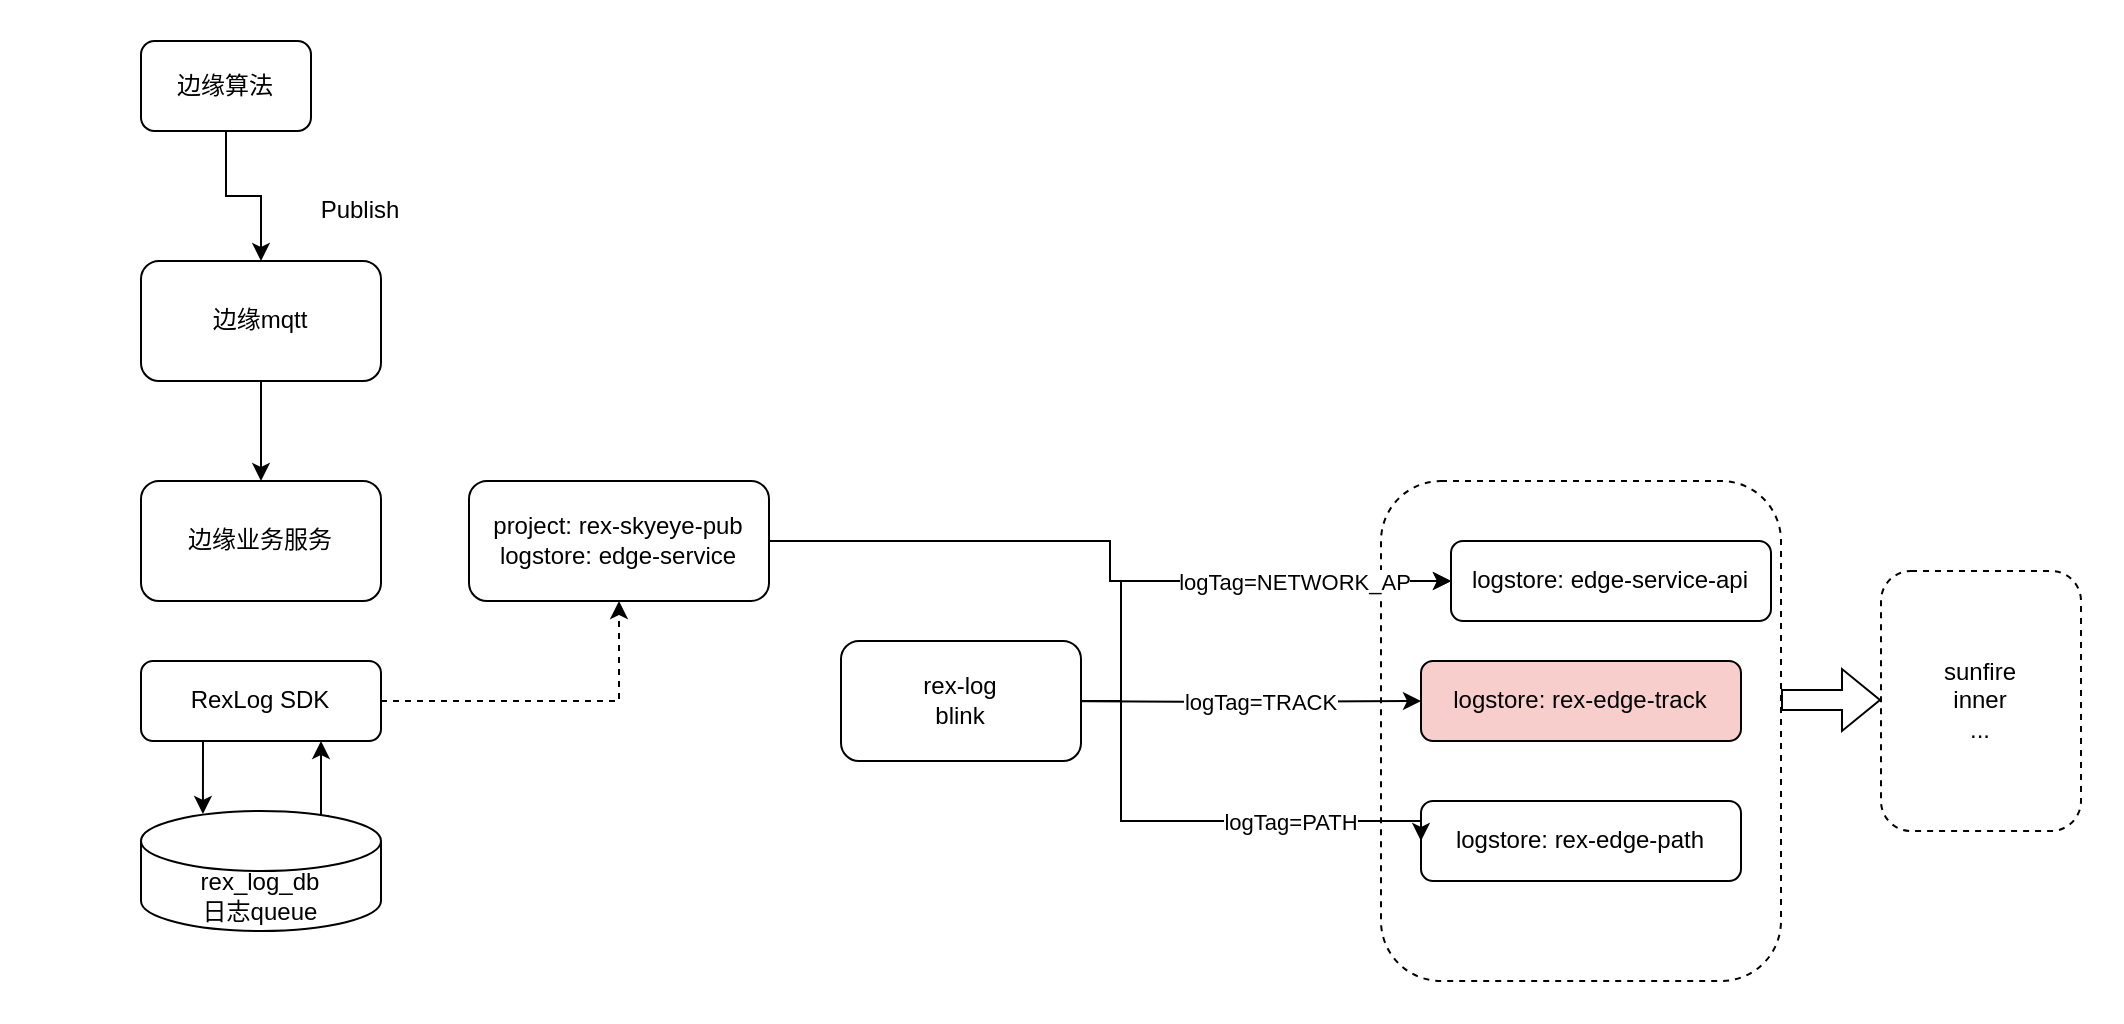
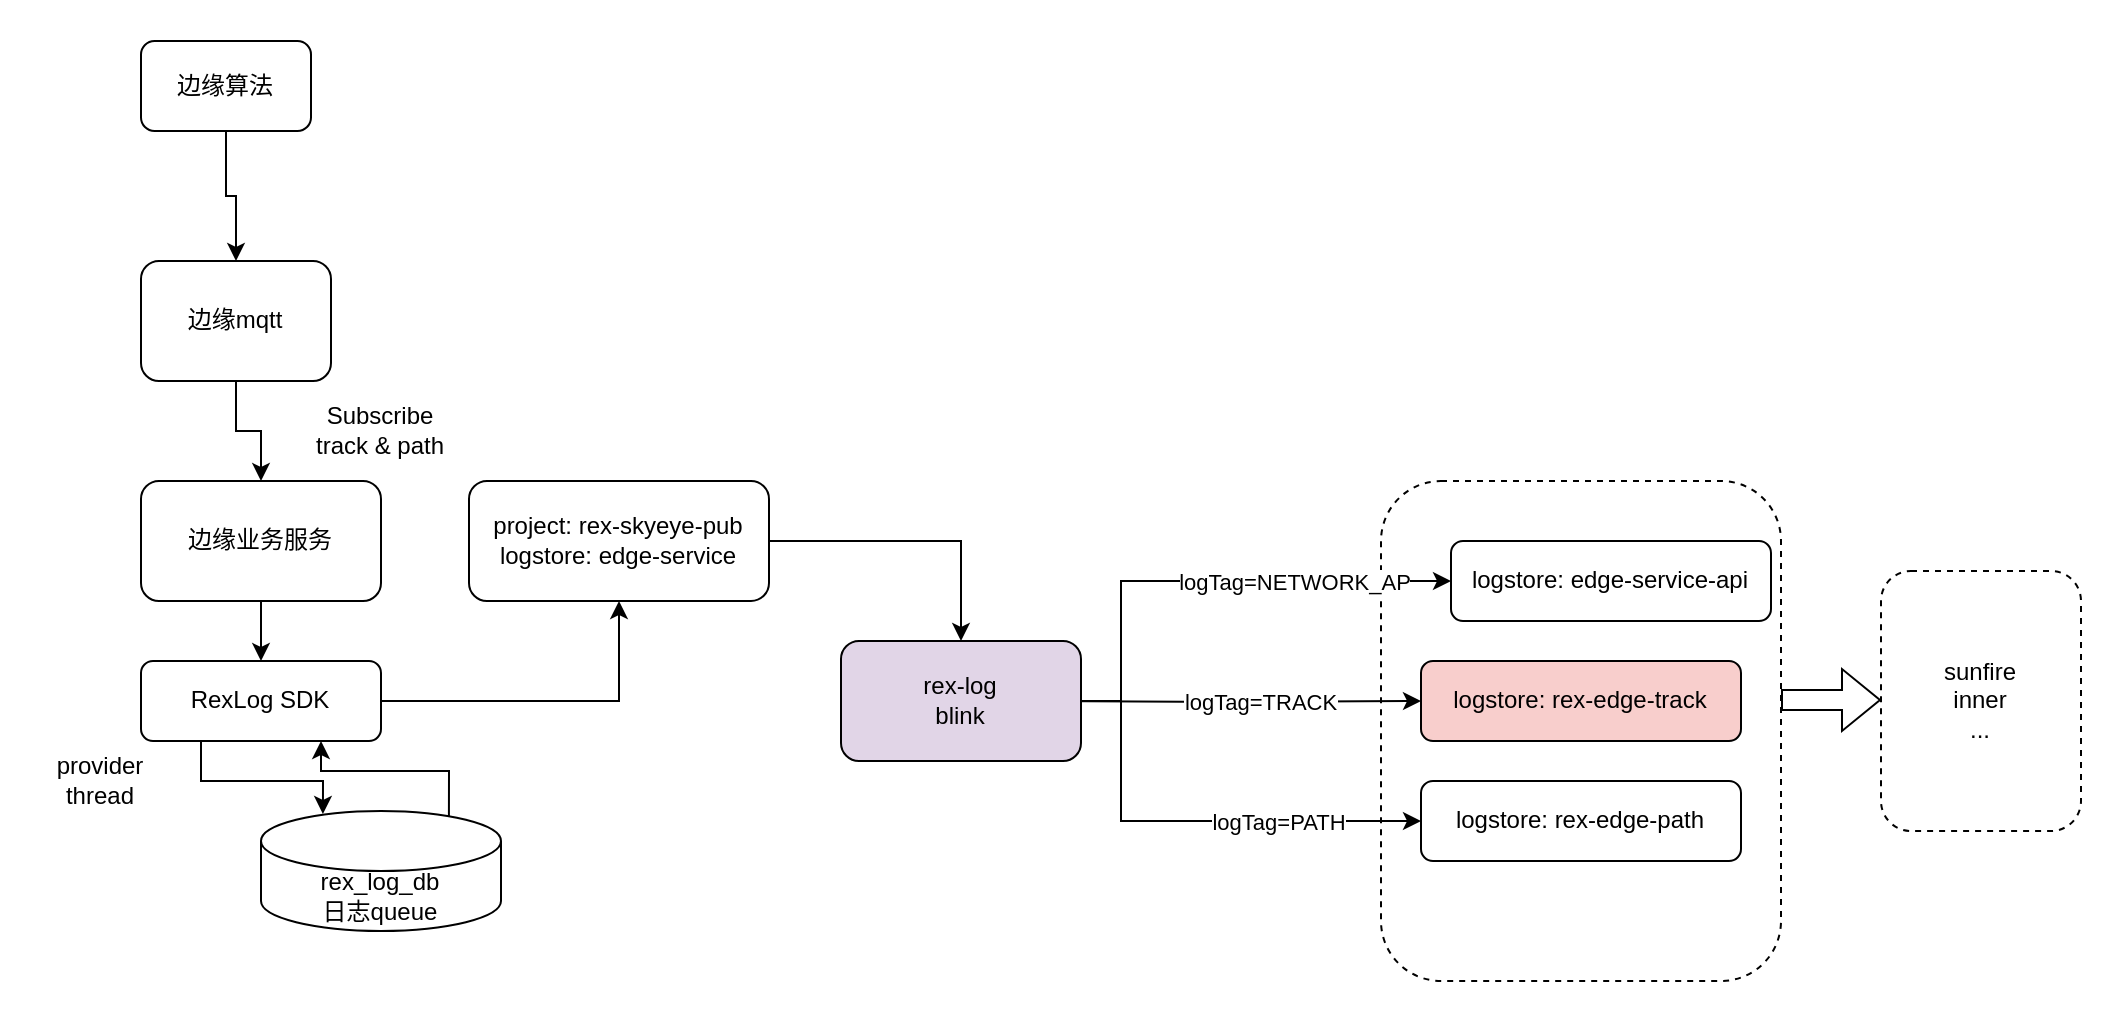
- <mxCell id="9" value="Publish" style="text;html=1;strokeColor=none;fillColor=none;align=center;verticalAlign=middle;whiteSpace=wrap;rounded=0;" vertex="1" parent="1"><mxGeometry x="150" y="90" width="60" height="30" as="geometry" /></mxCell>
- <mxCell id="4" value="边缘mqtt" style="rounded=1;whiteSpace=wrap;html=1;" vertex="1" parent="1"><mxGeometry x="70" y="130" width="120" height="60" as="geometry" /></mxCell>
+ <mxCell id="4" value="边缘mqtt" style="rounded=1;whiteSpace=wrap;html=1;" vertex="1" parent="1"><mxGeometry x="70" y="130" width="95" height="60" as="geometry" /></mxCell>
+ <mxCell id="10" value="Subscribe track &amp;amp; path" style="text;html=1;strokeColor=none;fillColor=none;align=center;verticalAlign=middle;whiteSpace=wrap;rounded=0;" vertex="1" parent="1"><mxGeometry x="150" y="200" width="80" height="30" as="geometry" /></mxCell>
- <mxCell id="17" value="" style="edgeStyle=orthogonalEdgeStyle;rounded=0;orthogonalLoop=1;jettySize=auto;html=1;" edge="1" parent="1" source="18" target="22"><mxGeometry relative="1" as="geometry" /></mxCell>
+ <mxCell id="17" value="" style="edgeStyle=orthogonalEdgeStyle;rounded=0;orthogonalLoop=1;jettySize=auto;html=1;" edge="1" parent="1" source="18" target="21"><mxGeometry relative="1" as="geometry" /></mxCell>
+ <mxCell id="5" value="" style="edgeStyle=orthogonalEdgeStyle;rounded=0;orthogonalLoop=1;jettySize=auto;html=1;" edge="1" parent="1" source="6" target="15"><mxGeometry relative="1" as="geometry" /></mxCell>
- <mxCell id="14" value="" style="edgeStyle=orthogonalEdgeStyle;rounded=0;orthogonalLoop=1;jettySize=auto;html=1;dashed=1;" edge="1" parent="1" source="15" target="18"><mxGeometry relative="1" as="geometry" /></mxCell>
+ <mxCell id="14" value="" style="edgeStyle=orthogonalEdgeStyle;rounded=0;orthogonalLoop=1;jettySize=auto;html=1;" edge="1" parent="1" source="15" target="18"><mxGeometry relative="1" as="geometry" /></mxCell>
- <mxCell id="21" value="rex-log&lt;br&gt;blink" style="rounded=1;whiteSpace=wrap;html=1;" vertex="1" parent="1"><mxGeometry x="420" y="320" width="120" height="60" as="geometry" /></mxCell>
+ <mxCell id="21" value="rex-log&lt;br&gt;blink" style="rounded=1;whiteSpace=wrap;html=1;fillColor=#e1d5e7;" vertex="1" parent="1"><mxGeometry x="420" y="320" width="120" height="60" as="geometry" /></mxCell>
+ <mxCell id="16" value="provider&lt;br&gt;thread" style="text;html=1;strokeColor=none;fillColor=none;align=center;verticalAlign=middle;whiteSpace=wrap;rounded=0;" vertex="1" parent="1"><mxGeometry x="20" y="375" width="60" height="30" as="geometry" /></mxCell>
- <mxCell id="24" value="logstore: rex-edge-path" style="rounded=1;whiteSpace=wrap;html=1;" vertex="1" parent="1"><mxGeometry x="710" y="400" width="160" height="40" as="geometry" /></mxCell>
+ <mxCell id="24" value="logstore: rex-edge-path" style="rounded=1;whiteSpace=wrap;html=1;" vertex="1" parent="1"><mxGeometry x="710" y="390" width="160" height="40" as="geometry" /></mxCell>
- <mxCell id="12" value="rex_log_db&lt;br&gt;日志queue" style="shape=cylinder3;whiteSpace=wrap;html=1;boundedLbl=1;backgroundOutline=1;size=15;" vertex="1" parent="1"><mxGeometry x="70" y="405" width="120" height="60" as="geometry" /></mxCell>
+ <mxCell id="12" value="rex_log_db&lt;br&gt;日志queue" style="shape=cylinder3;whiteSpace=wrap;html=1;boundedLbl=1;backgroundOutline=1;size=15;" vertex="1" parent="1"><mxGeometry x="130" y="405" width="120" height="60" as="geometry" /></mxCell>
